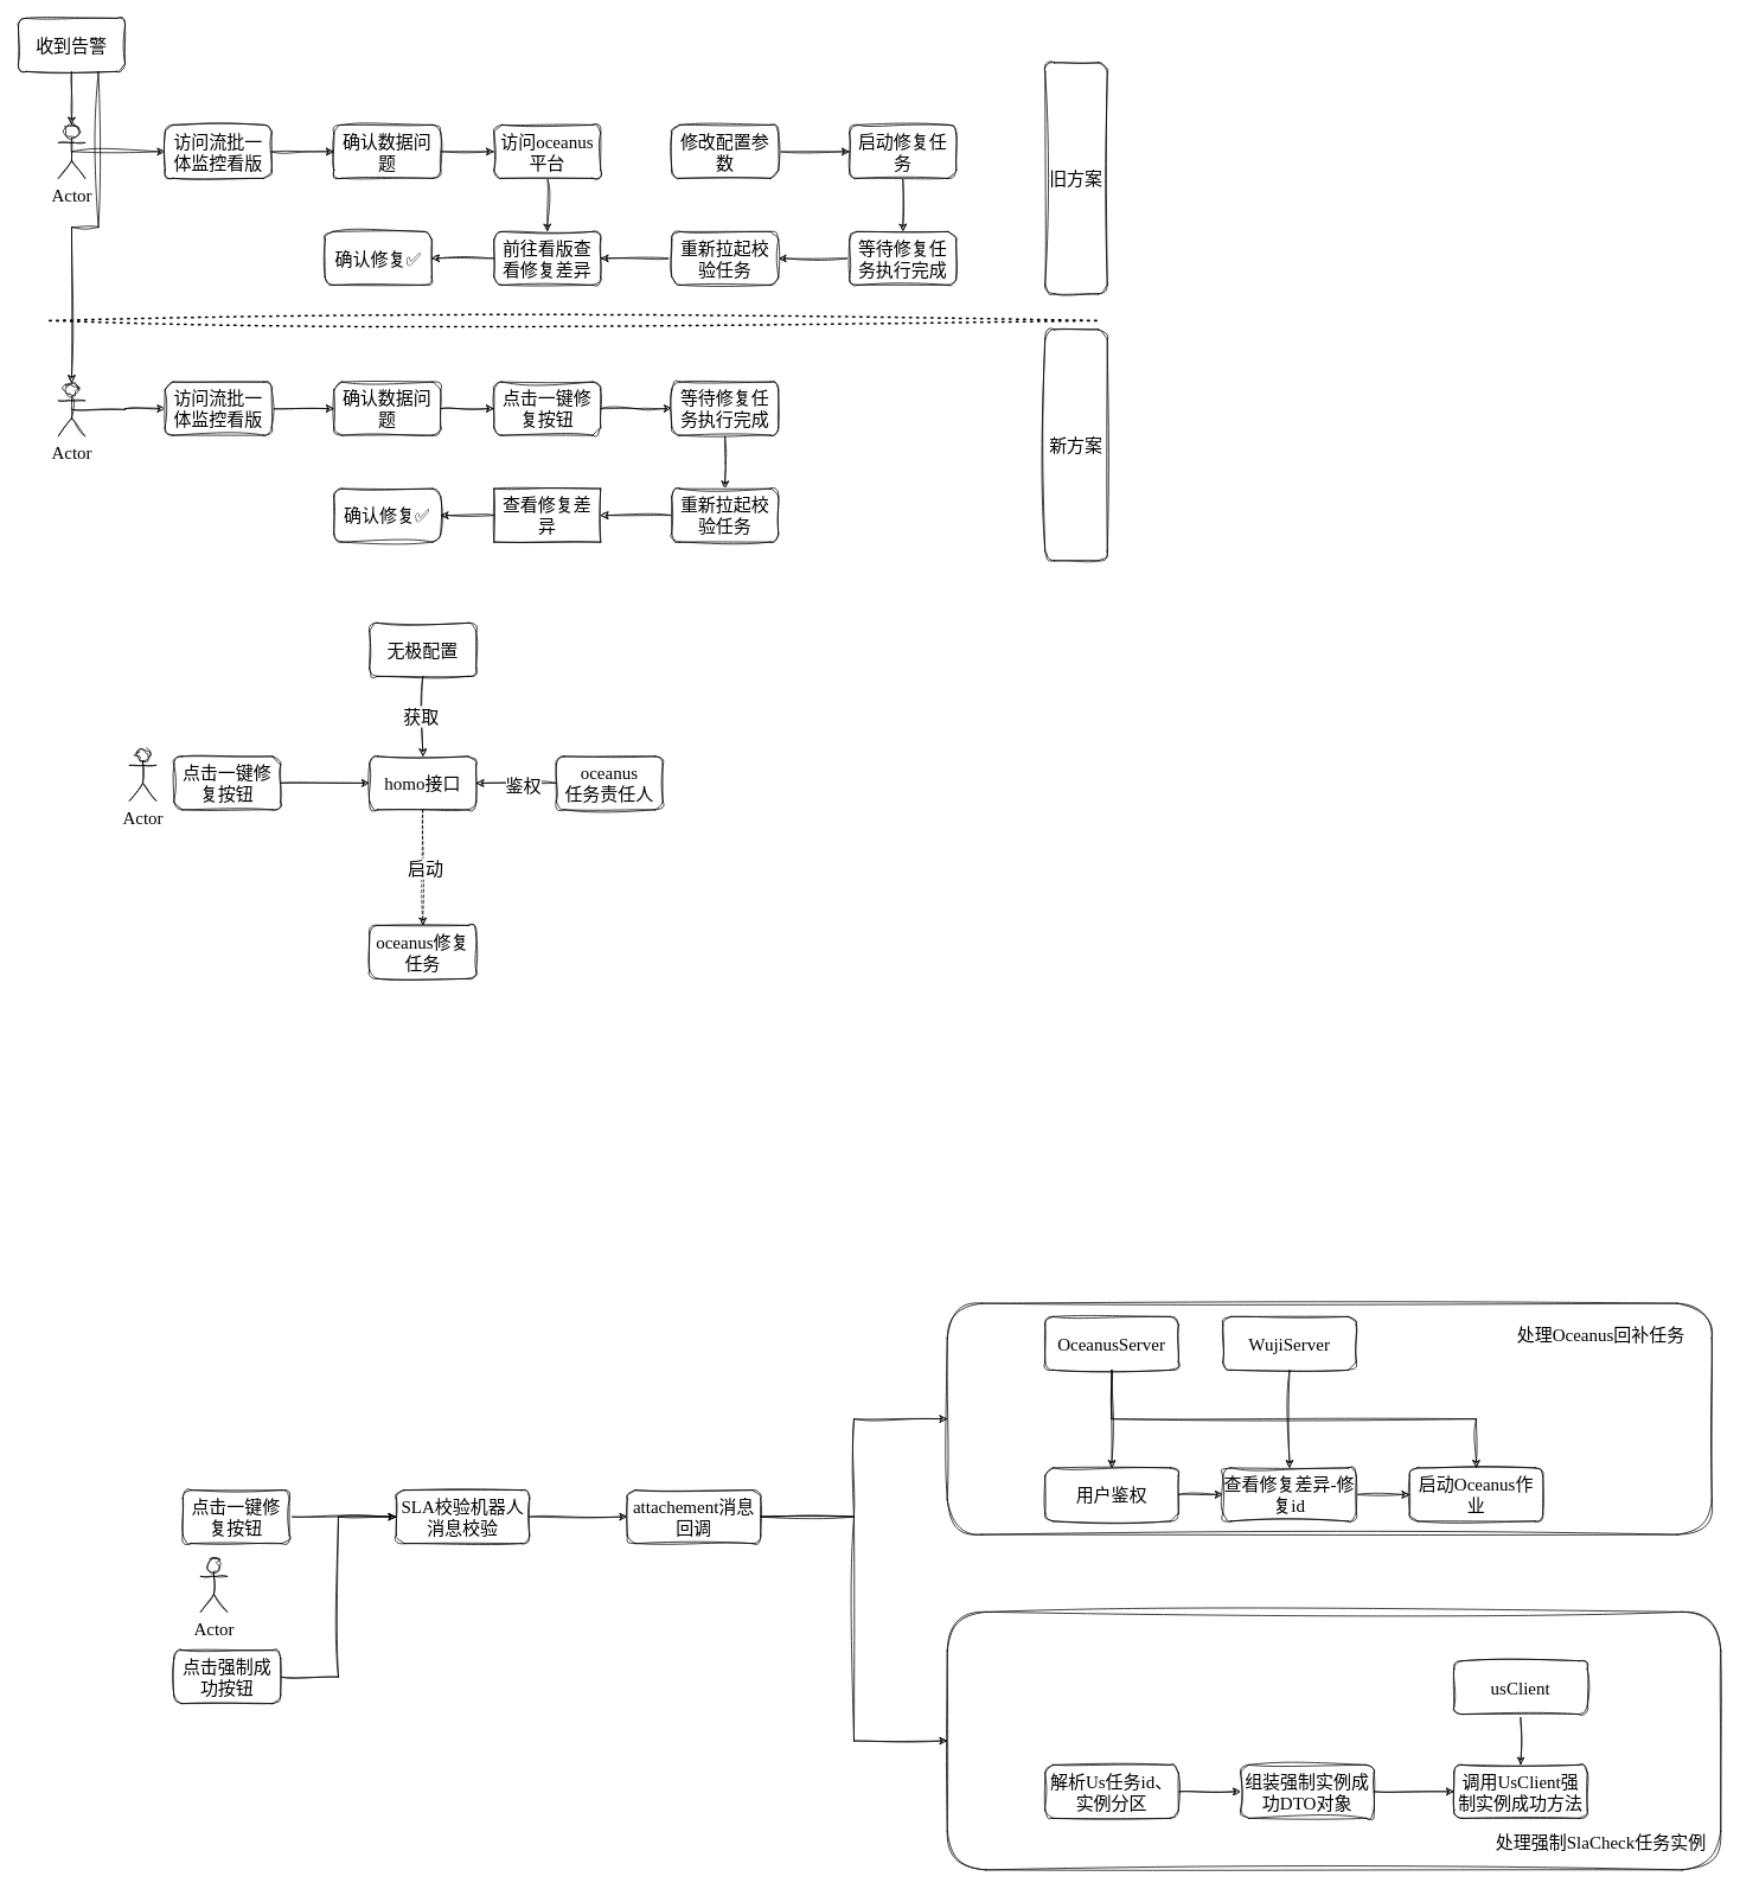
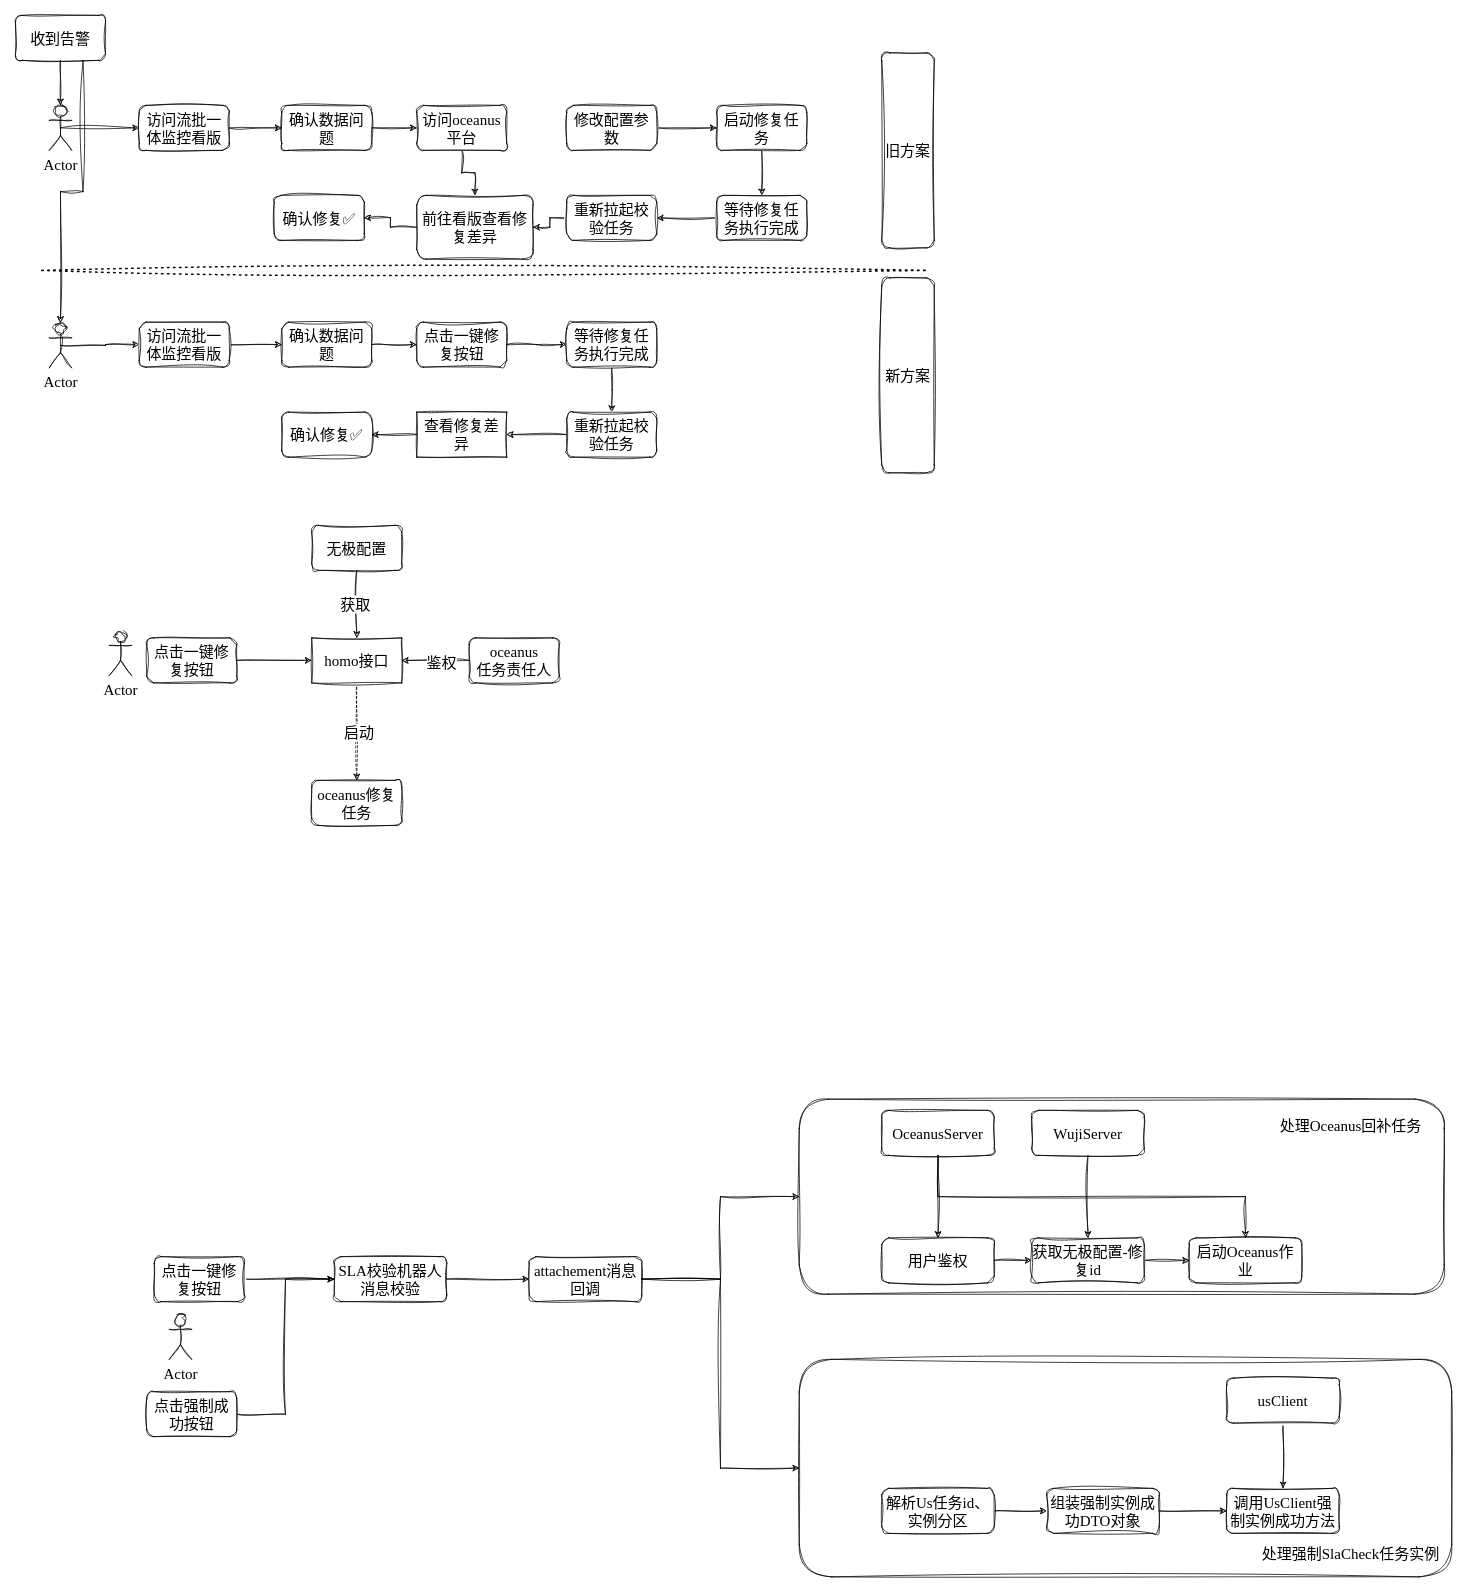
- <mxCell id="24" value="前往看版查看修复差异" style="rounded=1;whiteSpace=wrap;html=1;sketch=1;hachureGap=4;jiggle=2;curveFitting=1;fontFamily=Architects Daughter;fontSource=https%3A%2F%2Ffonts.googleapis.com%2Fcss%3Ffamily%3DArchitects%2BDaughter;fontSize=20;" parent="1" vertex="1"><mxGeometry x="555" y="260" width="120" height="60" as="geometry" /></mxCell>
+ <mxCell id="24" value="前往看版查看修复差异" style="rounded=1;whiteSpace=wrap;html=1;sketch=1;hachureGap=4;jiggle=2;curveFitting=1;fontFamily=Architects Daughter;fontSource=https%3A%2F%2Ffonts.googleapis.com%2Fcss%3Ffamily%3DArchitects%2BDaughter;fontSize=20;" parent="1" vertex="1"><mxGeometry x="555" y="260" width="155" height="85" as="geometry" /></mxCell>
- <mxCell id="49" value="homo接口" style="rounded=1;whiteSpace=wrap;html=1;sketch=1;hachureGap=4;jiggle=2;curveFitting=1;fontFamily=Architects Daughter;fontSource=https%3A%2F%2Ffonts.googleapis.com%2Fcss%3Ffamily%3DArchitects%2BDaughter;fontSize=20;" parent="1" vertex="1"><mxGeometry x="415" y="850" width="120" height="60" as="geometry" /></mxCell>
+ <mxCell id="49" value="homo接口" style="whiteSpace=wrap;html=1;sketch=1;hachureGap=4;jiggle=2;curveFitting=1;fontFamily=Architects Daughter;fontSource=https%3A%2F%2Ffonts.googleapis.com%2Fcss%3Ffamily%3DArchitects%2BDaughter;fontSize=20;rounded=0;" parent="1" vertex="1"><mxGeometry x="415" y="850" width="120" height="60" as="geometry" /></mxCell>
- <mxCell id="70" value="查看修复差异-修复id" style="rounded=1;whiteSpace=wrap;html=1;sketch=1;hachureGap=4;jiggle=2;curveFitting=1;fontFamily=Architects Daughter;fontSource=https%3A%2F%2Ffonts.googleapis.com%2Fcss%3Ffamily%3DArchitects%2BDaughter;fontSize=20;" vertex="1" parent="1"><mxGeometry x="1375" y="1650" width="150" height="60" as="geometry" /></mxCell>
+ <mxCell id="70" value="获取无极配置-修复id" style="rounded=1;whiteSpace=wrap;html=1;sketch=1;hachureGap=4;jiggle=2;curveFitting=1;fontFamily=Architects Daughter;fontSource=https%3A%2F%2Ffonts.googleapis.com%2Fcss%3Ffamily%3DArchitects%2BDaughter;fontSize=20;" vertex="1" parent="1"><mxGeometry x="1375" y="1650" width="150" height="60" as="geometry" /></mxCell>
- <mxCell id="83" value="usClient" style="rounded=1;whiteSpace=wrap;html=1;sketch=1;hachureGap=4;jiggle=2;curveFitting=1;fontFamily=Architects Daughter;fontSource=https%3A%2F%2Ffonts.googleapis.com%2Fcss%3Ffamily%3DArchitects%2BDaughter;fontSize=20;" vertex="1" parent="1"><mxGeometry x="1635" y="1867" width="150" height="60" as="geometry" /></mxCell>
+ <mxCell id="83" value="usClient" style="rounded=1;whiteSpace=wrap;html=1;sketch=1;hachureGap=4;jiggle=2;curveFitting=1;fontFamily=Architects Daughter;fontSource=https%3A%2F%2Ffonts.googleapis.com%2Fcss%3Ffamily%3DArchitects%2BDaughter;fontSize=20;" vertex="1" parent="1"><mxGeometry x="1635" y="1837" width="150" height="60" as="geometry" /></mxCell>
